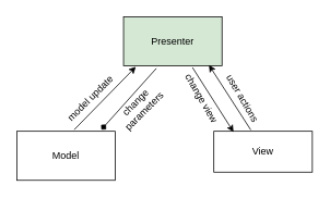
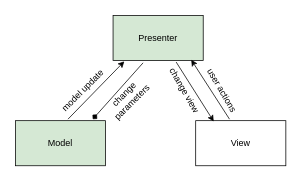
- <mxCell id="4" value="View" style="rounded=0;whiteSpace=wrap;html=1;" vertex="1" parent="1"><mxGeometry x="260" y="160" width="120" height="50" as="geometry" /></mxCell>
+ <mxCell id="4" value="View" style="rounded=0;whiteSpace=wrap;html=1;" vertex="1" parent="1"><mxGeometry x="260" y="160" width="120" height="60" as="geometry" /></mxCell>
- <mxCell id="3" value="Model" style="rounded=0;whiteSpace=wrap;html=1;" vertex="1" parent="1"><mxGeometry x="20" y="160" width="120" height="60" as="geometry" /></mxCell>
+ <mxCell id="3" value="Model" style="rounded=0;whiteSpace=wrap;html=1;fillColor=#d5e8d4;" vertex="1" parent="1"><mxGeometry x="20" y="160" width="120" height="60" as="geometry" /></mxCell>
